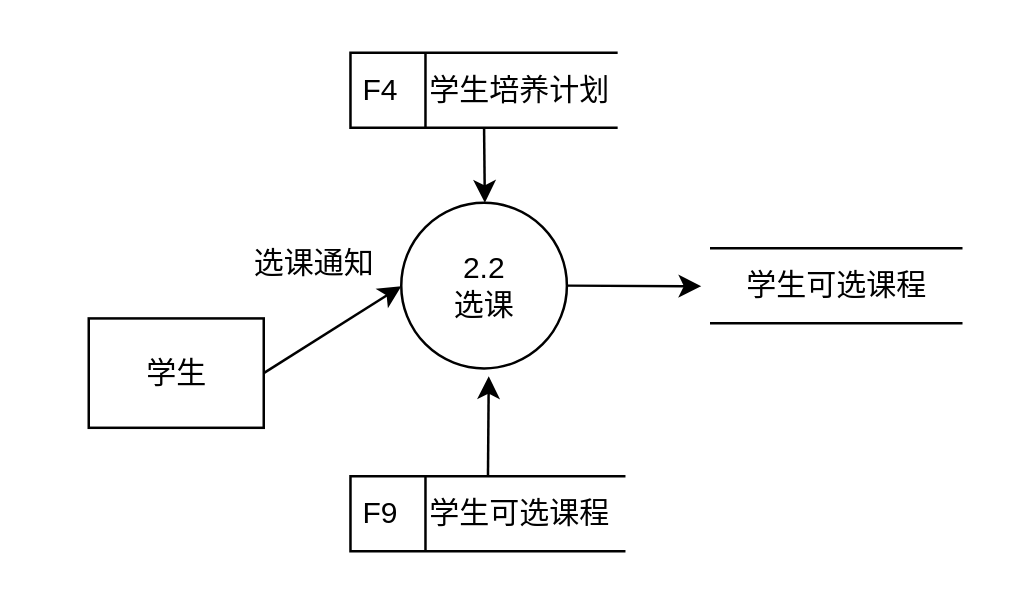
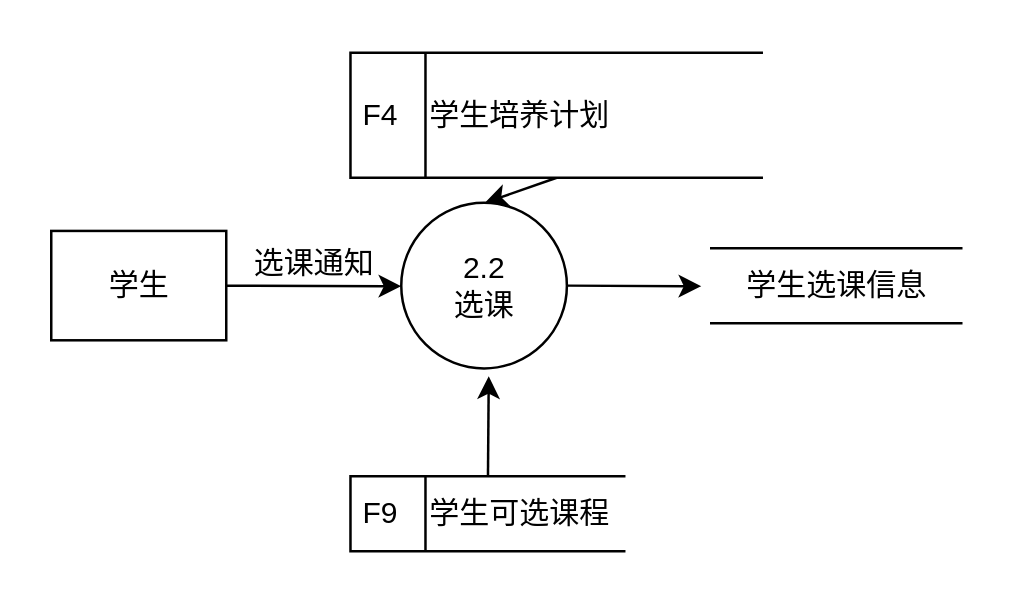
- <mxCell id="9" value="F4&lt;span style=&quot;white-space: pre;&quot;&gt;&#09;&lt;/span&gt;学生培养计划" style="html=1;dashed=0;whitespace=wrap;shape=mxgraph.dfd.dataStoreID;align=left;spacingLeft=3;points=[[0,0],[0.5,0],[1,0],[0,0.5],[1,0.5],[0,1],[0.5,1],[1,1]];" vertex="1" parent="1"><mxGeometry x="139.69" y="20.62" width="106.87" height="30" as="geometry" /></mxCell>
+ <mxCell id="9" value="F4&lt;span style=&quot;white-space: pre;&quot;&gt;&#09;&lt;/span&gt;学生培养计划" style="html=1;dashed=0;whitespace=wrap;shape=mxgraph.dfd.dataStoreID;align=left;spacingLeft=3;points=[[0,0],[0.5,0],[1,0],[0,0.5],[1,0.5],[0,1],[0.5,1],[1,1]];" vertex="1" parent="1"><mxGeometry x="139.69" y="20.62" width="165" height="50" as="geometry" /></mxCell>
- <mxCell id="11" value="学生可选课程" style="html=1;dashed=0;whitespace=wrap;shape=partialRectangle;right=0;left=0;" vertex="1" parent="1"><mxGeometry x="284" y="98.75" width="100" height="30" as="geometry" /></mxCell>
+ <mxCell id="11" value="学生选课信息" style="html=1;dashed=0;whitespace=wrap;shape=partialRectangle;right=0;left=0;" vertex="1" parent="1"><mxGeometry x="284" y="98.75" width="100" height="30" as="geometry" /></mxCell>
- <mxCell id="3" value="学生" style="html=1;dashed=0;whitespace=wrap;" vertex="1" parent="1"><mxGeometry x="35" y="126.87" width="70" height="43.75" as="geometry" /></mxCell>
+ <mxCell id="3" value="学生" style="html=1;dashed=0;whitespace=wrap;" vertex="1" parent="1"><mxGeometry x="20" y="91.87" width="70" height="43.75" as="geometry" /></mxCell>
